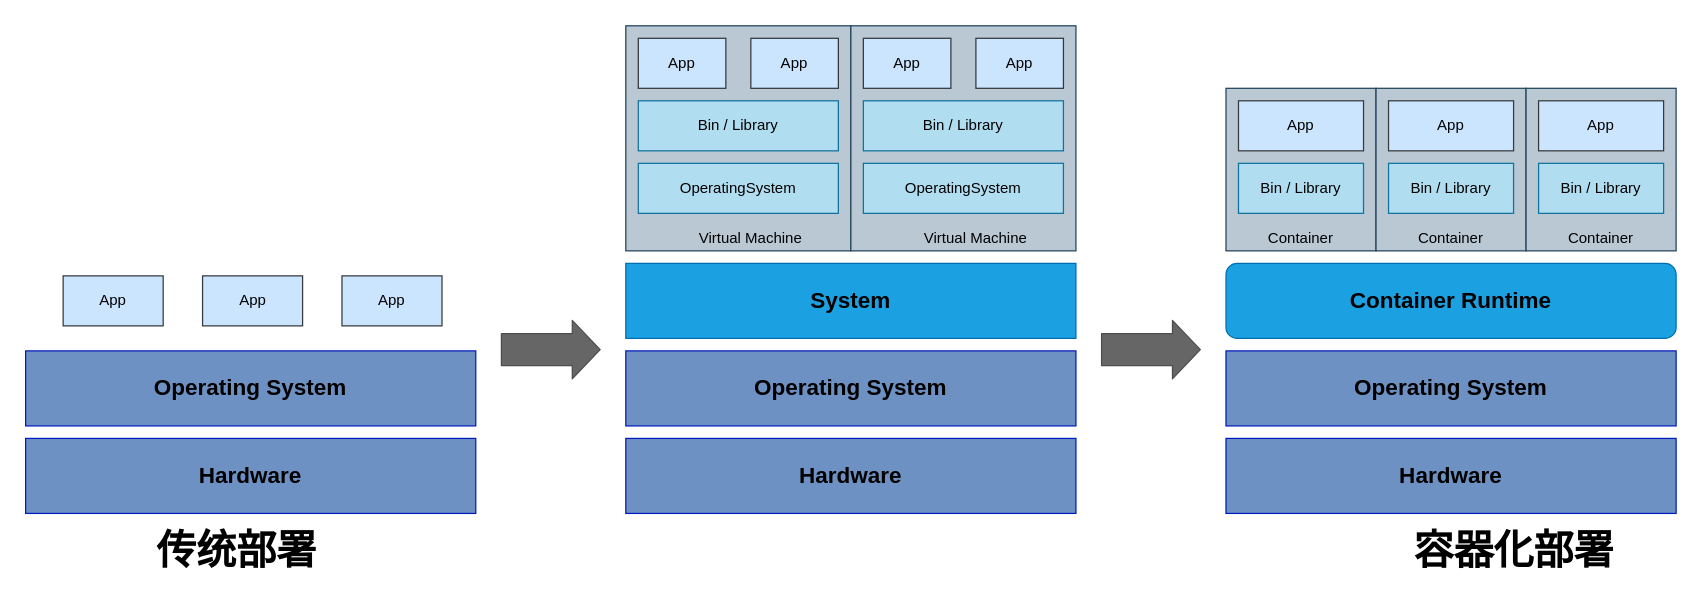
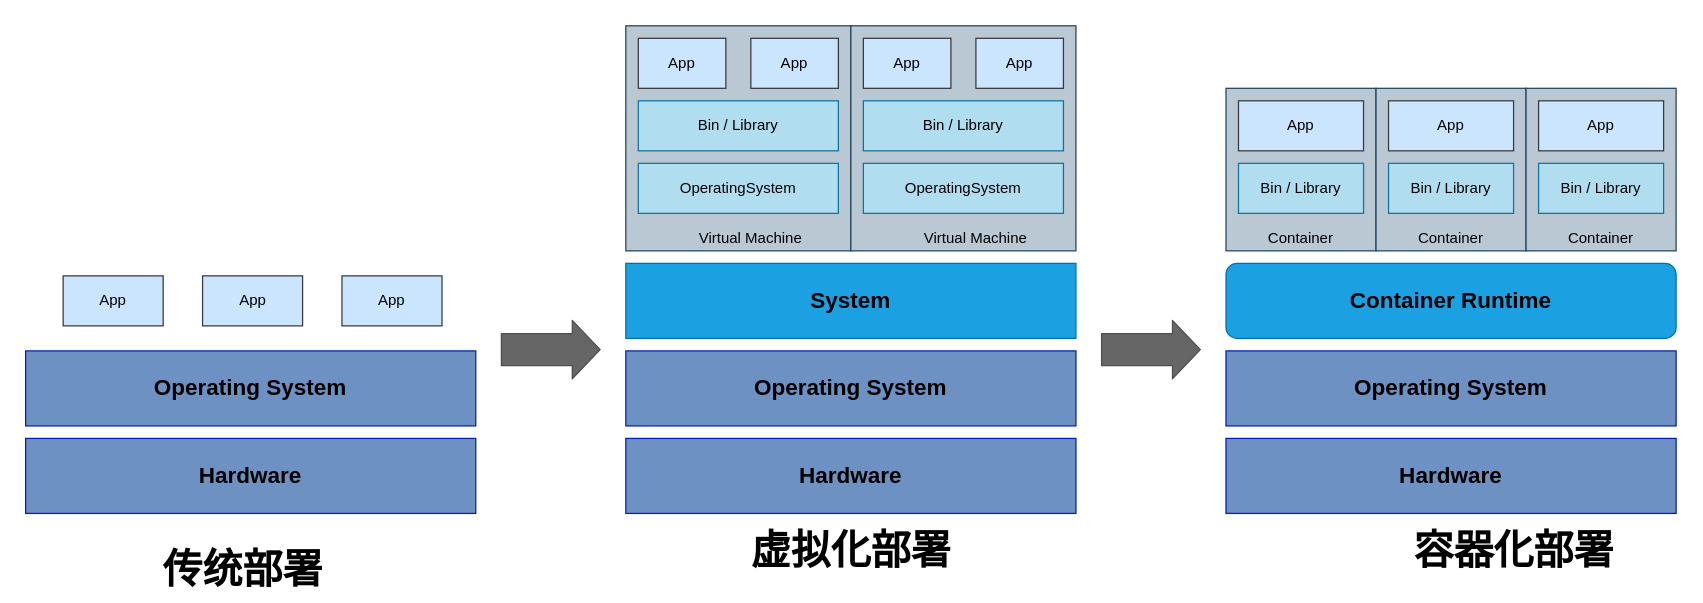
- <mxCell id="39" value="&lt;b&gt;&lt;font style=&quot;font-size: 32px&quot;&gt;传统部署&lt;/font&gt;&lt;/b&gt;" style="text;html=1;strokeColor=none;fillColor=none;align=center;verticalAlign=middle;whiteSpace=wrap;rounded=0;fontSize=18;fontColor=#000000;" vertex="1" parent="1"><mxGeometry x="80" y="420" width="218" height="40" as="geometry" /></mxCell>
+ <mxCell id="39" value="&lt;b&gt;&lt;font style=&quot;font-size: 32px&quot;&gt;传统部署&lt;/font&gt;&lt;/b&gt;" style="text;html=1;strokeColor=none;fillColor=none;align=center;verticalAlign=middle;whiteSpace=wrap;rounded=0;fontSize=18;fontColor=#000000;" vertex="1" parent="1"><mxGeometry x="85" y="435" width="218" height="40" as="geometry" /></mxCell>
+ <mxCell id="40" value="&lt;b&gt;&lt;font style=&quot;font-size: 32px&quot;&gt;虚拟化部署&lt;/font&gt;&lt;/b&gt;" style="text;html=1;strokeColor=none;fillColor=none;align=center;verticalAlign=middle;whiteSpace=wrap;rounded=0;fontSize=18;fontColor=#000000;" vertex="1" parent="1"><mxGeometry x="555.5" y="420" width="249" height="40" as="geometry" /></mxCell>
